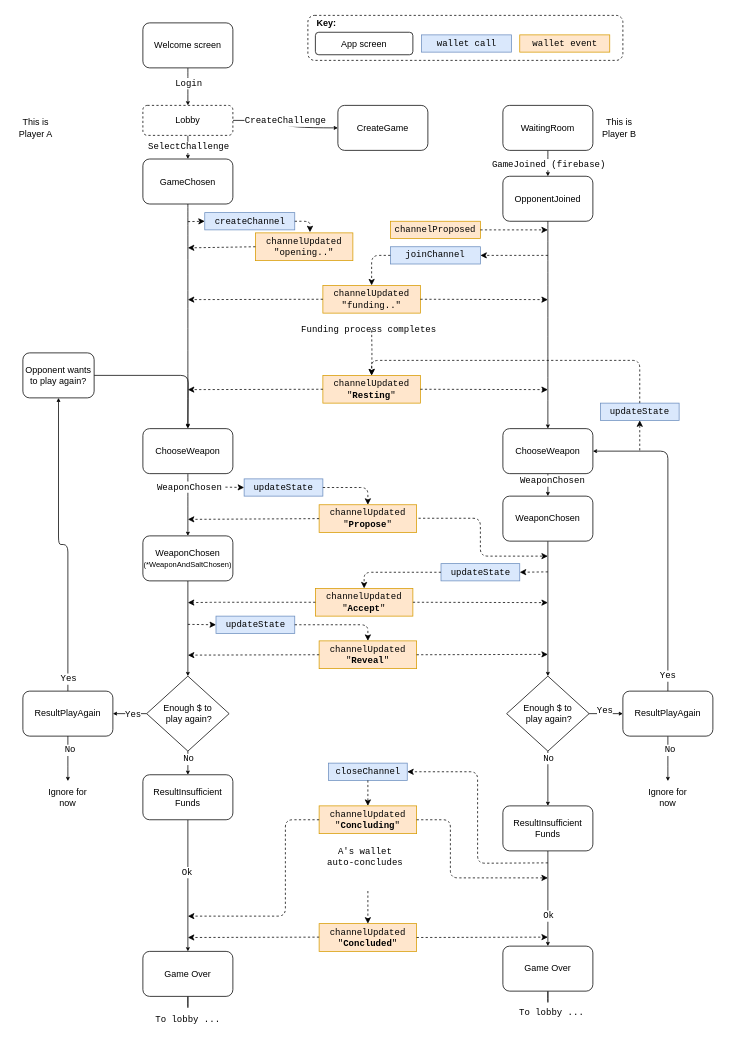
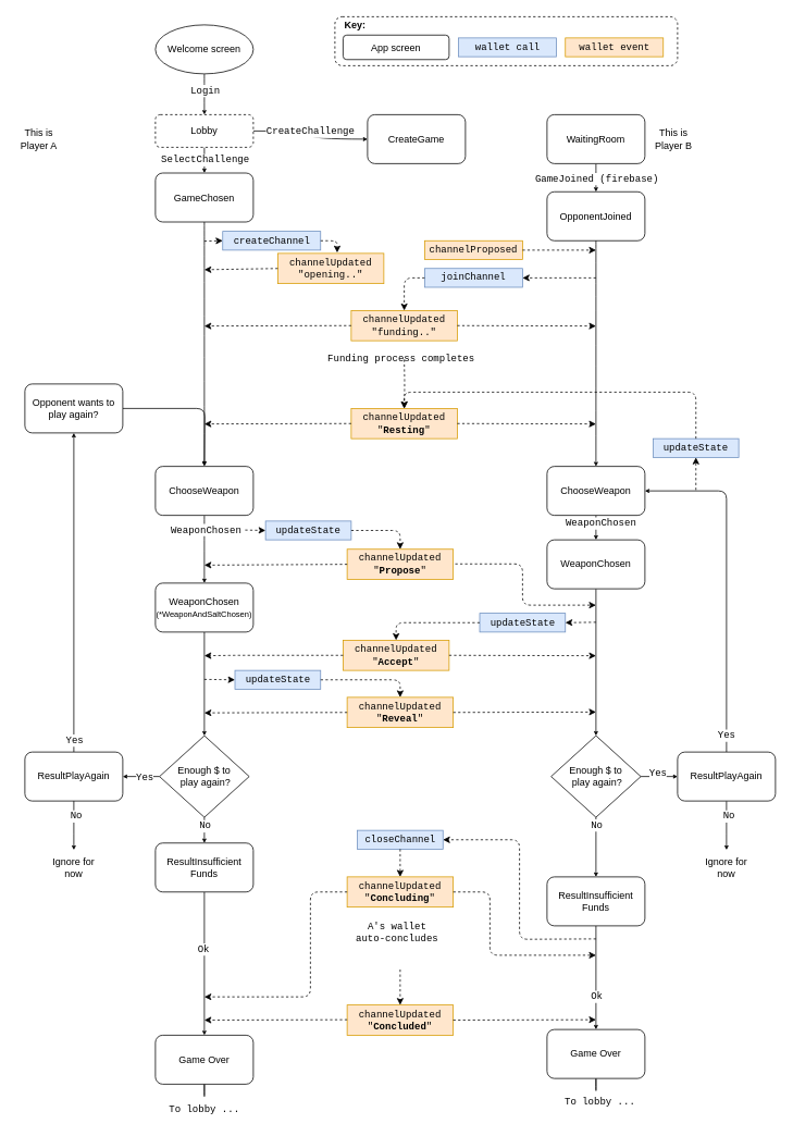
- <mxCell id="5" value="Welcome screen" style="rounded=1;whiteSpace=wrap;html=1;fillColor=#ffffff;align=center;strokeColor=#000000;" parent="1" vertex="1"><mxGeometry x="190" y="30" width="120" height="60" as="geometry" /></mxCell>
+ <mxCell id="5" value="Welcome screen" style="ellipse;whiteSpace=wrap;html=1;fillColor=#ffffff;align=center;strokeColor=#000000;" parent="1" vertex="1"><mxGeometry x="190" y="30" width="120" height="60" as="geometry" /></mxCell>
- <mxCell id="120" value="Opponent wants to play again?" style="rounded=1;whiteSpace=wrap;html=1;fillColor=#ffffff;align=center;strokeColor=#000000;" parent="1" vertex="1"><mxGeometry x="30" y="470" width="95" height="60" as="geometry" /></mxCell>
+ <mxCell id="120" value="Opponent wants to play again?" style="rounded=1;whiteSpace=wrap;html=1;fillColor=#ffffff;align=center;strokeColor=#000000;" parent="1" vertex="1"><mxGeometry x="30" y="470" width="120" height="60" as="geometry" /></mxCell>
